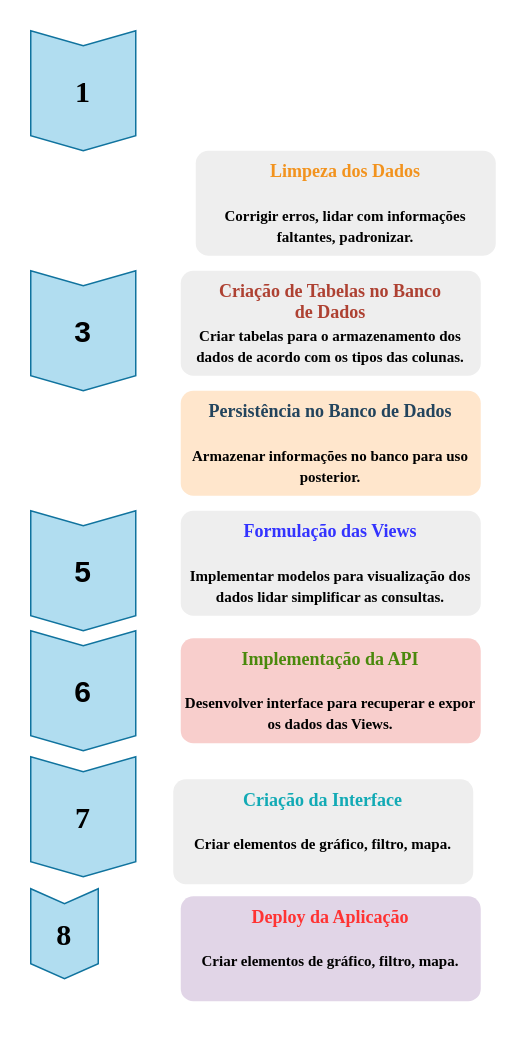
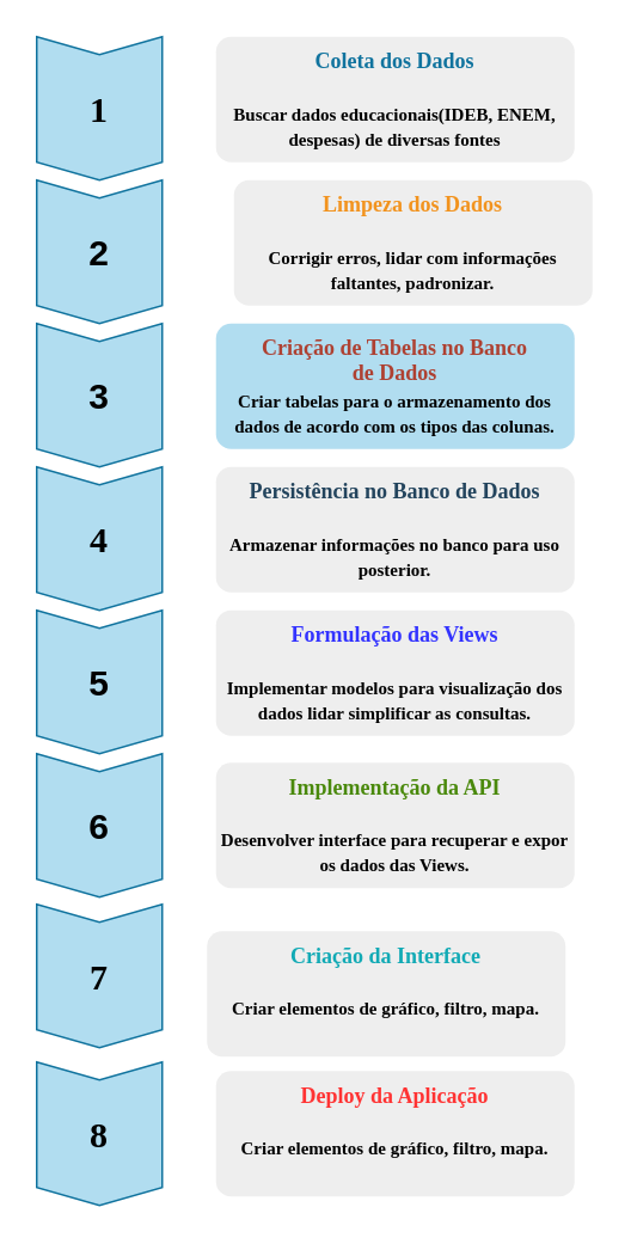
+ <mxCell id="7" value="&lt;font face=&quot;Times New Roman&quot; style=&quot;font-size: 10px&quot;&gt;&lt;b&gt;&lt;font style=&quot;font-size: 12px;&quot; color=&quot;#10739E&quot;&gt;Coleta dos Dados&lt;/font&gt;&lt;br&gt;&lt;br&gt;&lt;font size=&quot;1&quot;&gt;Buscar dados educacionais(IDEB, ENEM, despesas) de diversas fontes&lt;/font&gt;&lt;/b&gt;&lt;/font&gt;" style="rounded=1;strokeColor=none;fillColor=#EEEEEE;align=center;arcSize=12;verticalAlign=top;whiteSpace=wrap;html=1;fontSize=12;" vertex="1" parent="1"><mxGeometry x="120" y="20" width="200" height="70" as="geometry" /></mxCell>
+ <mxCell id="3" value="&lt;font style=&quot;font-size: 20px;&quot;&gt;&lt;b&gt;2&lt;/b&gt;&lt;/font&gt;" style="shape=step;perimeter=stepPerimeter;whiteSpace=wrap;html=1;fixedSize=1;size=10;direction=south;fillColor=#b1ddf0;strokeColor=#10739e;rounded=0;" vertex="1" parent="1"><mxGeometry x="20" y="100" width="70" height="80" as="geometry" /></mxCell>
- <mxCell id="9" value="&lt;font style=&quot;&quot;&gt;&lt;font face=&quot;Times New Roman&quot; color=&quot;#ae4132&quot;&gt;&lt;b&gt;Criação de Tabelas no Banco&lt;/b&gt;&lt;/font&gt;&lt;/font&gt;&lt;div&gt;&lt;font face=&quot;Times New Roman&quot; color=&quot;#ae4132&quot;&gt;&lt;b&gt;de Dados&lt;/b&gt;&lt;/font&gt;&lt;div&gt;&lt;div&gt;&lt;font face=&quot;Times New Roman&quot; style=&quot;&quot;&gt;&lt;span style=&quot;font-size: x-small;&quot;&gt;&lt;b&gt;Criar tabelas para o armazenamento dos dados de acordo com os tipos das colunas.&lt;/b&gt;&lt;/span&gt;&lt;/font&gt;&lt;/div&gt;&lt;/div&gt;&lt;/div&gt;" style="rounded=1;strokeColor=none;fillColor=#EEEEEE;align=center;arcSize=12;verticalAlign=top;whiteSpace=wrap;html=1;fontSize=12;" vertex="1" parent="1"><mxGeometry x="120" y="180" width="200" height="70" as="geometry" /></mxCell>
+ <mxCell id="9" value="&lt;font style=&quot;&quot;&gt;&lt;font face=&quot;Times New Roman&quot; color=&quot;#ae4132&quot;&gt;&lt;b&gt;Criação de Tabelas no Banco&lt;/b&gt;&lt;/font&gt;&lt;/font&gt;&lt;div&gt;&lt;font face=&quot;Times New Roman&quot; color=&quot;#ae4132&quot;&gt;&lt;b&gt;de Dados&lt;/b&gt;&lt;/font&gt;&lt;div&gt;&lt;div&gt;&lt;font face=&quot;Times New Roman&quot; style=&quot;&quot;&gt;&lt;span style=&quot;font-size: x-small;&quot;&gt;&lt;b&gt;Criar tabelas para o armazenamento dos dados de acordo com os tipos das colunas.&lt;/b&gt;&lt;/span&gt;&lt;/font&gt;&lt;/div&gt;&lt;/div&gt;&lt;/div&gt;" style="rounded=1;strokeColor=none;fillColor=#b1ddf0;align=center;arcSize=12;verticalAlign=top;whiteSpace=wrap;html=1;fontSize=12;" vertex="1" parent="1"><mxGeometry x="120" y="180" width="200" height="70" as="geometry" /></mxCell>
- <mxCell id="10" value="&lt;font face=&quot;Times New Roman&quot; style=&quot;font-size: 10px&quot;&gt;&lt;b&gt;&lt;font style=&quot;font-size: 12px;&quot; color=&quot;#23445D&quot;&gt;Persistência no Banco de Dados&lt;/font&gt;&lt;br&gt;&lt;br&gt;&lt;font size=&quot;1&quot;&gt;Armazenar informações no banco para uso posterior.&lt;/font&gt;&lt;/b&gt;&lt;/font&gt;" style="rounded=1;strokeColor=none;fillColor=#ffe6cc;align=center;arcSize=12;verticalAlign=top;whiteSpace=wrap;html=1;fontSize=12;" vertex="1" parent="1"><mxGeometry x="120" y="260" width="200" height="70" as="geometry" /></mxCell>
+ <mxCell id="10" value="&lt;font face=&quot;Times New Roman&quot; style=&quot;font-size: 10px&quot;&gt;&lt;b&gt;&lt;font style=&quot;font-size: 12px;&quot; color=&quot;#23445D&quot;&gt;Persistência no Banco de Dados&lt;/font&gt;&lt;br&gt;&lt;br&gt;&lt;font size=&quot;1&quot;&gt;Armazenar informações no banco para uso posterior.&lt;/font&gt;&lt;/b&gt;&lt;/font&gt;" style="rounded=1;strokeColor=none;fillColor=#EEEEEE;align=center;arcSize=12;verticalAlign=top;whiteSpace=wrap;html=1;fontSize=12;" vertex="1" parent="1"><mxGeometry x="120" y="260" width="200" height="70" as="geometry" /></mxCell>
+ <mxCell id="5" value="&lt;font style=&quot;font-size: 20px;&quot; face=&quot;Times New Roman&quot;&gt;&lt;b&gt;4&lt;/b&gt;&lt;/font&gt;" style="shape=step;perimeter=stepPerimeter;whiteSpace=wrap;html=1;fixedSize=1;size=10;direction=south;fillColor=#b1ddf0;strokeColor=#10739e;rounded=0;" vertex="1" parent="1"><mxGeometry x="20" y="260" width="70" height="80" as="geometry" /></mxCell>
- <mxCell id="13" value="&lt;font face=&quot;Times New Roman&quot; style=&quot;&quot;&gt;&lt;b&gt;&lt;font style=&quot;font-size: 10px;&quot;&gt;&lt;font style=&quot;font-size: 12px; color: light-dark(rgb(74, 137, 12), rgb(74, 137, 12));&quot;&gt;Implementação da API&lt;/font&gt;&lt;br&gt;&lt;/font&gt;&lt;br&gt;&lt;font size=&quot;1&quot;&gt;Desenvolver interface para recuperar e expor os dados das Views.&lt;/font&gt;&lt;/b&gt;&lt;/font&gt;" style="rounded=1;strokeColor=none;fillColor=#f8cecc;align=center;arcSize=12;verticalAlign=top;whiteSpace=wrap;html=1;fontSize=12;" vertex="1" parent="1"><mxGeometry x="120" y="425" width="200" height="70" as="geometry" /></mxCell>
+ <mxCell id="13" value="&lt;font face=&quot;Times New Roman&quot; style=&quot;&quot;&gt;&lt;b&gt;&lt;font style=&quot;font-size: 10px;&quot;&gt;&lt;font style=&quot;font-size: 12px; color: light-dark(rgb(74, 137, 12), rgb(74, 137, 12));&quot;&gt;Implementação da API&lt;/font&gt;&lt;br&gt;&lt;/font&gt;&lt;br&gt;&lt;font size=&quot;1&quot;&gt;Desenvolver interface para recuperar e expor os dados das Views.&lt;/font&gt;&lt;/b&gt;&lt;/font&gt;" style="rounded=1;strokeColor=none;fillColor=#EEEEEE;align=center;arcSize=12;verticalAlign=top;whiteSpace=wrap;html=1;fontSize=12;" vertex="1" parent="1"><mxGeometry x="120" y="425" width="200" height="70" as="geometry" /></mxCell>
- <mxCell id="16" value="&lt;font style=&quot;font-size: 20px;&quot; face=&quot;Times New Roman&quot;&gt;&lt;b&gt;8&lt;/b&gt;&lt;/font&gt;" style="shape=step;perimeter=stepPerimeter;whiteSpace=wrap;html=1;fixedSize=1;size=10;direction=south;fillColor=#b1ddf0;strokeColor=#10739e;rounded=0;" vertex="1" parent="1"><mxGeometry x="20" y="592" width="45" height="60" as="geometry" /></mxCell>
+ <mxCell id="16" value="&lt;font style=&quot;font-size: 20px;&quot; face=&quot;Times New Roman&quot;&gt;&lt;b&gt;8&lt;/b&gt;&lt;/font&gt;" style="shape=step;perimeter=stepPerimeter;whiteSpace=wrap;html=1;fixedSize=1;size=10;direction=south;fillColor=#b1ddf0;strokeColor=#10739e;rounded=0;" vertex="1" parent="1"><mxGeometry x="20" y="592" width="70" height="80" as="geometry" /></mxCell>
- <mxCell id="17" value="&lt;font face=&quot;Times New Roman&quot; style=&quot;font-size: 10px&quot;&gt;&lt;b&gt;&lt;font style=&quot;font-size: 12px; color: rgb(255, 51, 51);&quot;&gt;Deploy da Aplicação&lt;/font&gt;&lt;br&gt;&lt;br&gt;&lt;font size=&quot;1&quot;&gt;Criar elementos de gráfico, filtro, mapa.&lt;/font&gt;&lt;/b&gt;&lt;/font&gt;" style="rounded=1;strokeColor=none;fillColor=#e1d5e7;align=center;arcSize=12;verticalAlign=top;whiteSpace=wrap;html=1;fontSize=12;" vertex="1" parent="1"><mxGeometry x="120" y="597" width="200" height="70" as="geometry" /></mxCell>
+ <mxCell id="17" value="&lt;font face=&quot;Times New Roman&quot; style=&quot;font-size: 10px&quot;&gt;&lt;b&gt;&lt;font style=&quot;font-size: 12px; color: rgb(255, 51, 51);&quot;&gt;Deploy da Aplicação&lt;/font&gt;&lt;br&gt;&lt;br&gt;&lt;font size=&quot;1&quot;&gt;Criar elementos de gráfico, filtro, mapa.&lt;/font&gt;&lt;/b&gt;&lt;/font&gt;" style="rounded=1;strokeColor=none;fillColor=#EEEEEE;align=center;arcSize=12;verticalAlign=top;whiteSpace=wrap;html=1;fontSize=12;" vertex="1" parent="1"><mxGeometry x="120" y="597" width="200" height="70" as="geometry" /></mxCell>
